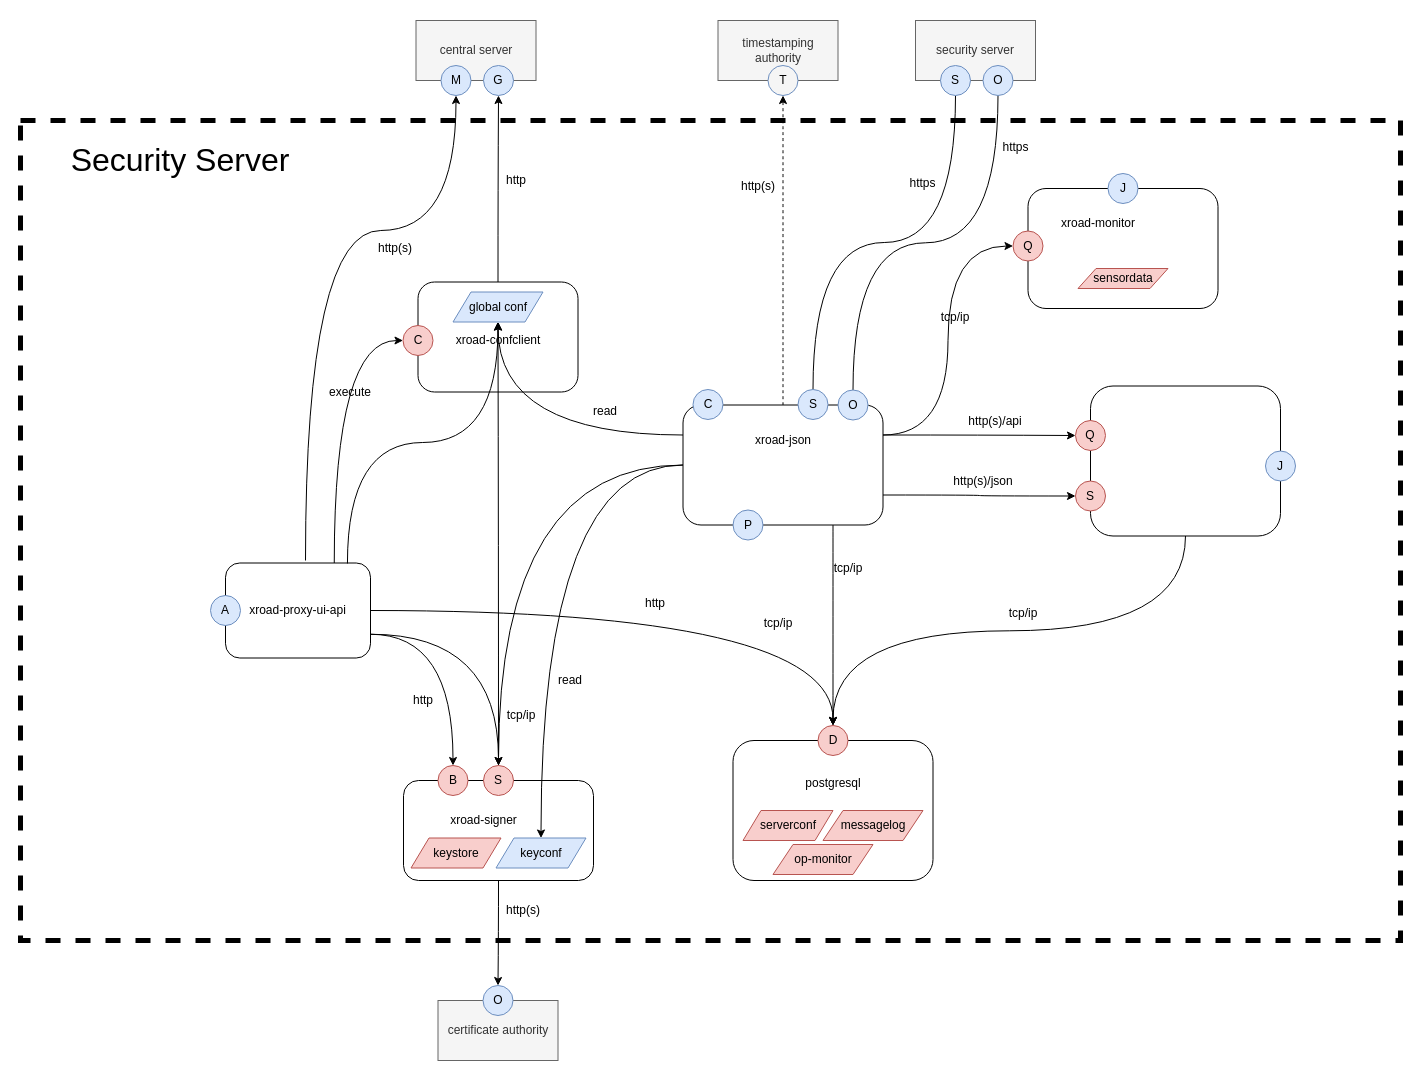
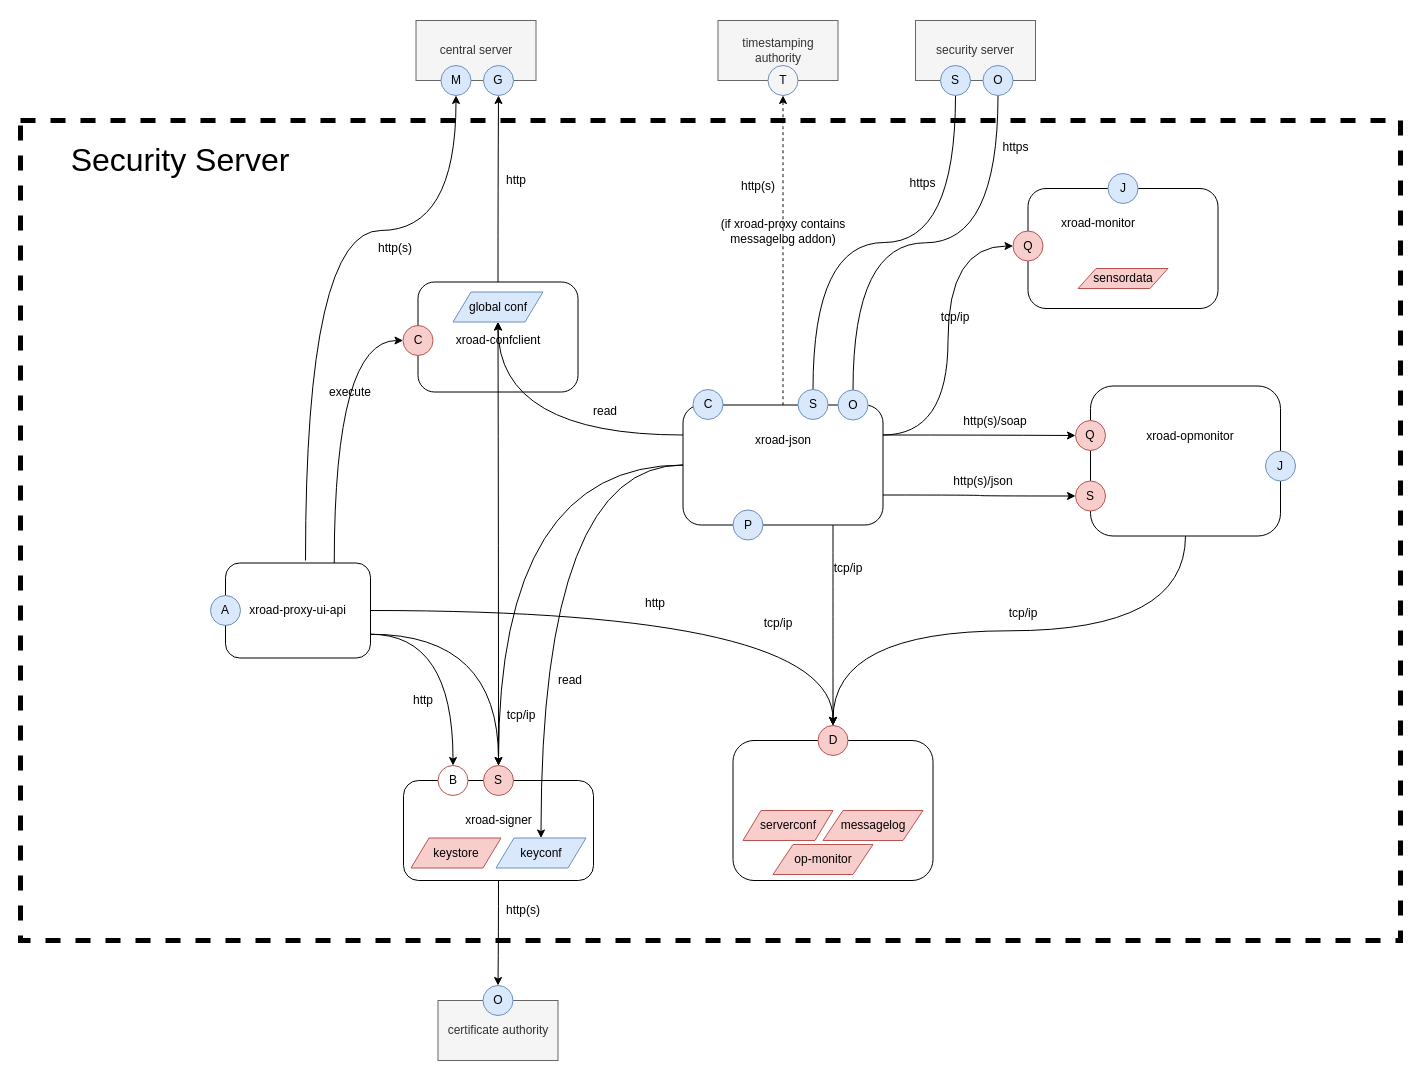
+ <mxCell id="85" value="(if xroad-proxy contains messagelog addon)" style="text;html=1;strokeColor=none;fillColor=none;align=center;verticalAlign=middle;whiteSpace=wrap;rounded=0;" parent="1" vertex="1"><mxGeometry x="707.5" y="220.5" width="150" height="20" as="geometry" /></mxCell>
- <mxCell id="62" value="http(s)/api" style="text;html=1;strokeColor=none;fillColor=none;align=center;verticalAlign=middle;whiteSpace=wrap;rounded=0;labelBackgroundColor=none;" parent="1" vertex="1"><mxGeometry x="975" y="411" width="40" height="20" as="geometry" /></mxCell>
+ <mxCell id="62" value="http(s)/soap" style="text;html=1;strokeColor=none;fillColor=none;align=center;verticalAlign=middle;whiteSpace=wrap;rounded=0;labelBackgroundColor=none;" parent="1" vertex="1"><mxGeometry x="975" y="411" width="40" height="20" as="geometry" /></mxCell>
+ <mxCell id="39" value="xroad-opmonitor" style="text;html=1;strokeColor=none;fillColor=none;align=center;verticalAlign=middle;whiteSpace=wrap;rounded=0;" parent="1" vertex="1"><mxGeometry x="1130" y="425.5" width="120" height="20" as="geometry" /></mxCell>
- <mxCell id="49" style="edgeStyle=orthogonalEdgeStyle;rounded=0;orthogonalLoop=1;jettySize=auto;html=1;curved=1;exitX=0.841;exitY=0.005;exitDx=0;exitDy=0;exitPerimeter=0;" parent="1" source="18" target="33" edge="1"><mxGeometry relative="1" as="geometry" /></mxCell>
- <mxCell id="73" value="B" style="ellipse;whiteSpace=wrap;html=1;aspect=fixed;fillColor=#f8cecc;strokeColor=#b85450;" parent="1" vertex="1"><mxGeometry x="437.5" y="765" width="30" height="30" as="geometry" /></mxCell>
+ <mxCell id="73" value="B" style="ellipse;whiteSpace=wrap;html=1;aspect=fixed;fillColor=#ffffff;strokeColor=#b85450;" parent="1" vertex="1"><mxGeometry x="437.5" y="765" width="30" height="30" as="geometry" /></mxCell>
- <mxCell id="24" value="postgresql" style="text;html=1;strokeColor=none;fillColor=none;align=center;verticalAlign=middle;whiteSpace=wrap;rounded=0;" parent="1" vertex="1"><mxGeometry x="812.5" y="772.5" width="40" height="20" as="geometry" /></mxCell>
- <mxCell id="26" value="xroad-signer" style="text;html=1;strokeColor=none;fillColor=none;align=center;verticalAlign=middle;whiteSpace=wrap;rounded=0;" parent="1" vertex="1"><mxGeometry x="440.5" y="810" width="85" height="20" as="geometry" /></mxCell>
+ <mxCell id="26" value="xroad-signer" style="text;html=1;strokeColor=none;fillColor=none;align=center;verticalAlign=middle;whiteSpace=wrap;rounded=0;" parent="1" vertex="1"><mxGeometry x="455.5" y="810" width="85" height="20" as="geometry" /></mxCell>
